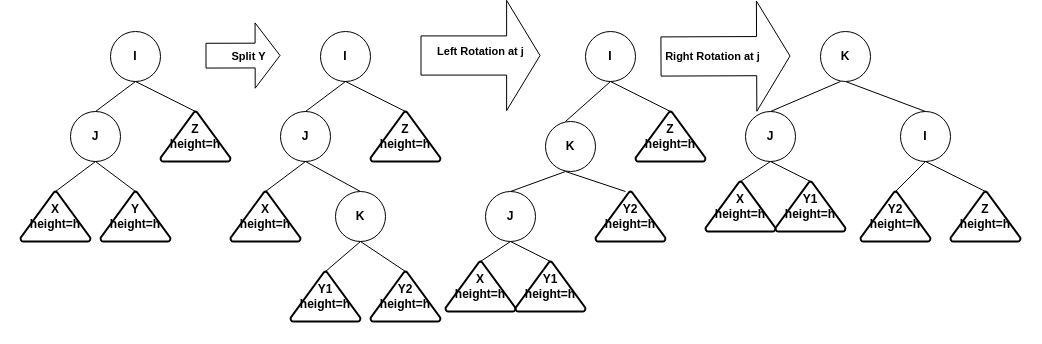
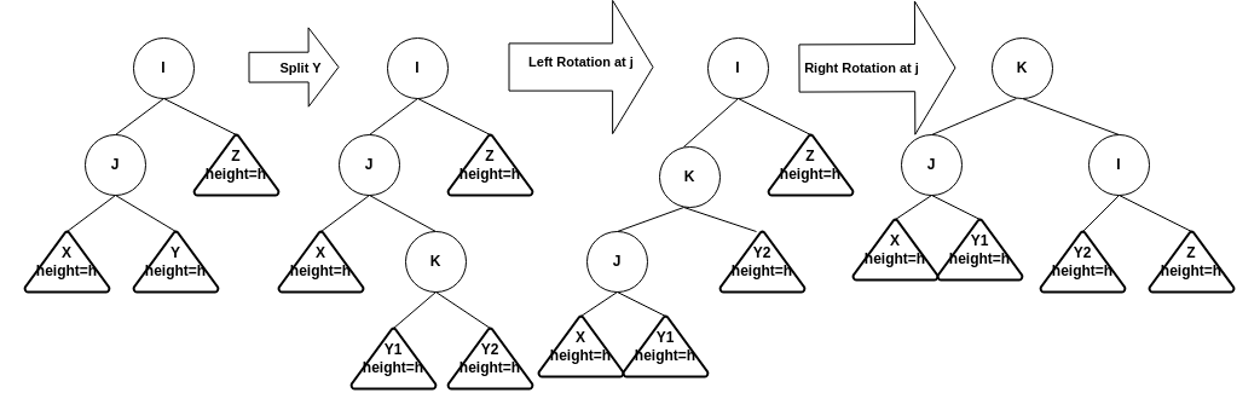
- <mxCell id="5" value="&lt;b&gt;Y&lt;br&gt;height=h&lt;br&gt;&lt;/b&gt;" style="strokeWidth=2;html=1;shape=mxgraph.flowchart.extract_or_measurement;whiteSpace=wrap;" parent="1" vertex="1"><mxGeometry x="100" y="180" width="70" height="50" as="geometry" /></mxCell>
+ <mxCell id="5" value="&lt;b&gt;Y&lt;br&gt;height=h&lt;br&gt;&lt;/b&gt;" style="strokeWidth=2;html=1;shape=mxgraph.flowchart.extract_or_measurement;whiteSpace=wrap;" parent="1" vertex="1"><mxGeometry x="110" y="180" width="70" height="50" as="geometry" /></mxCell>
